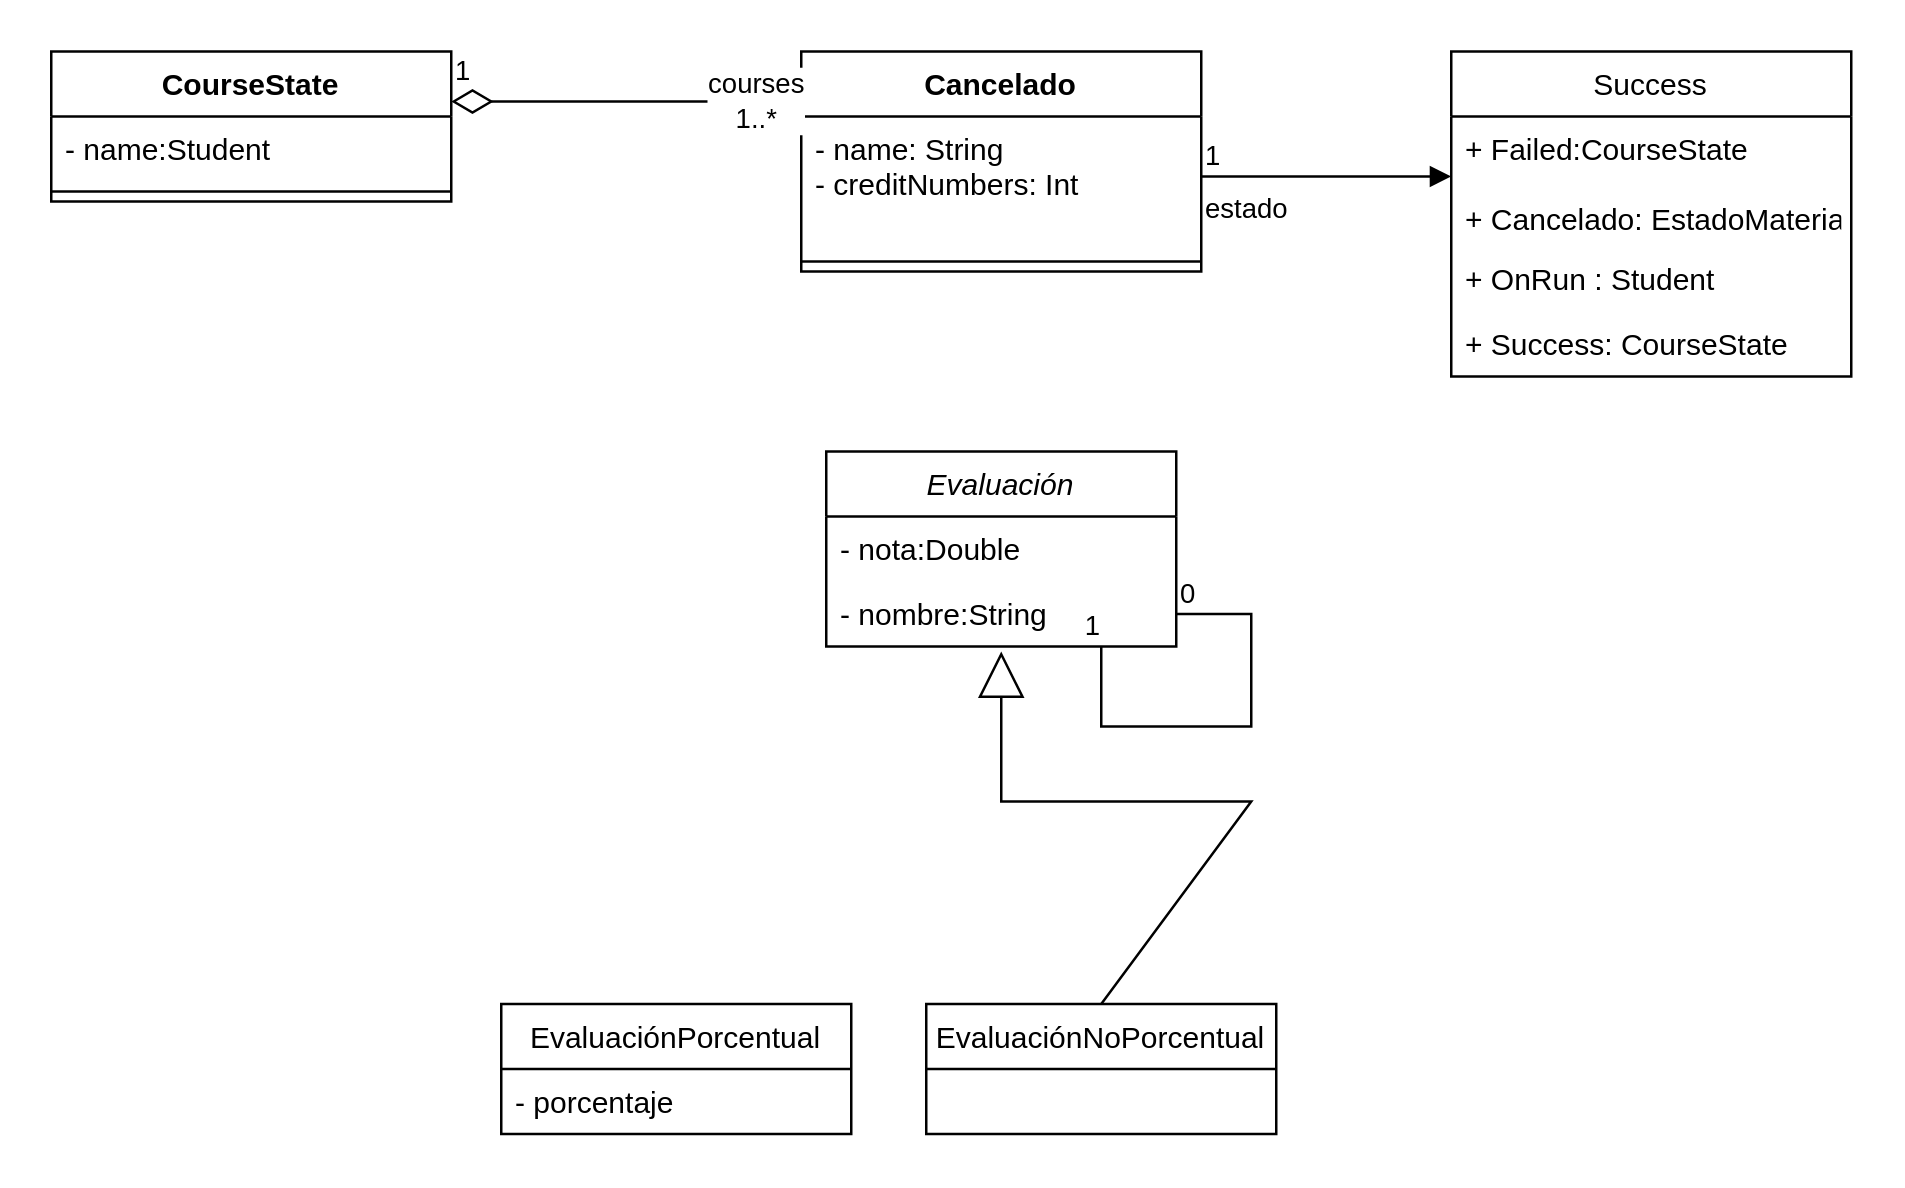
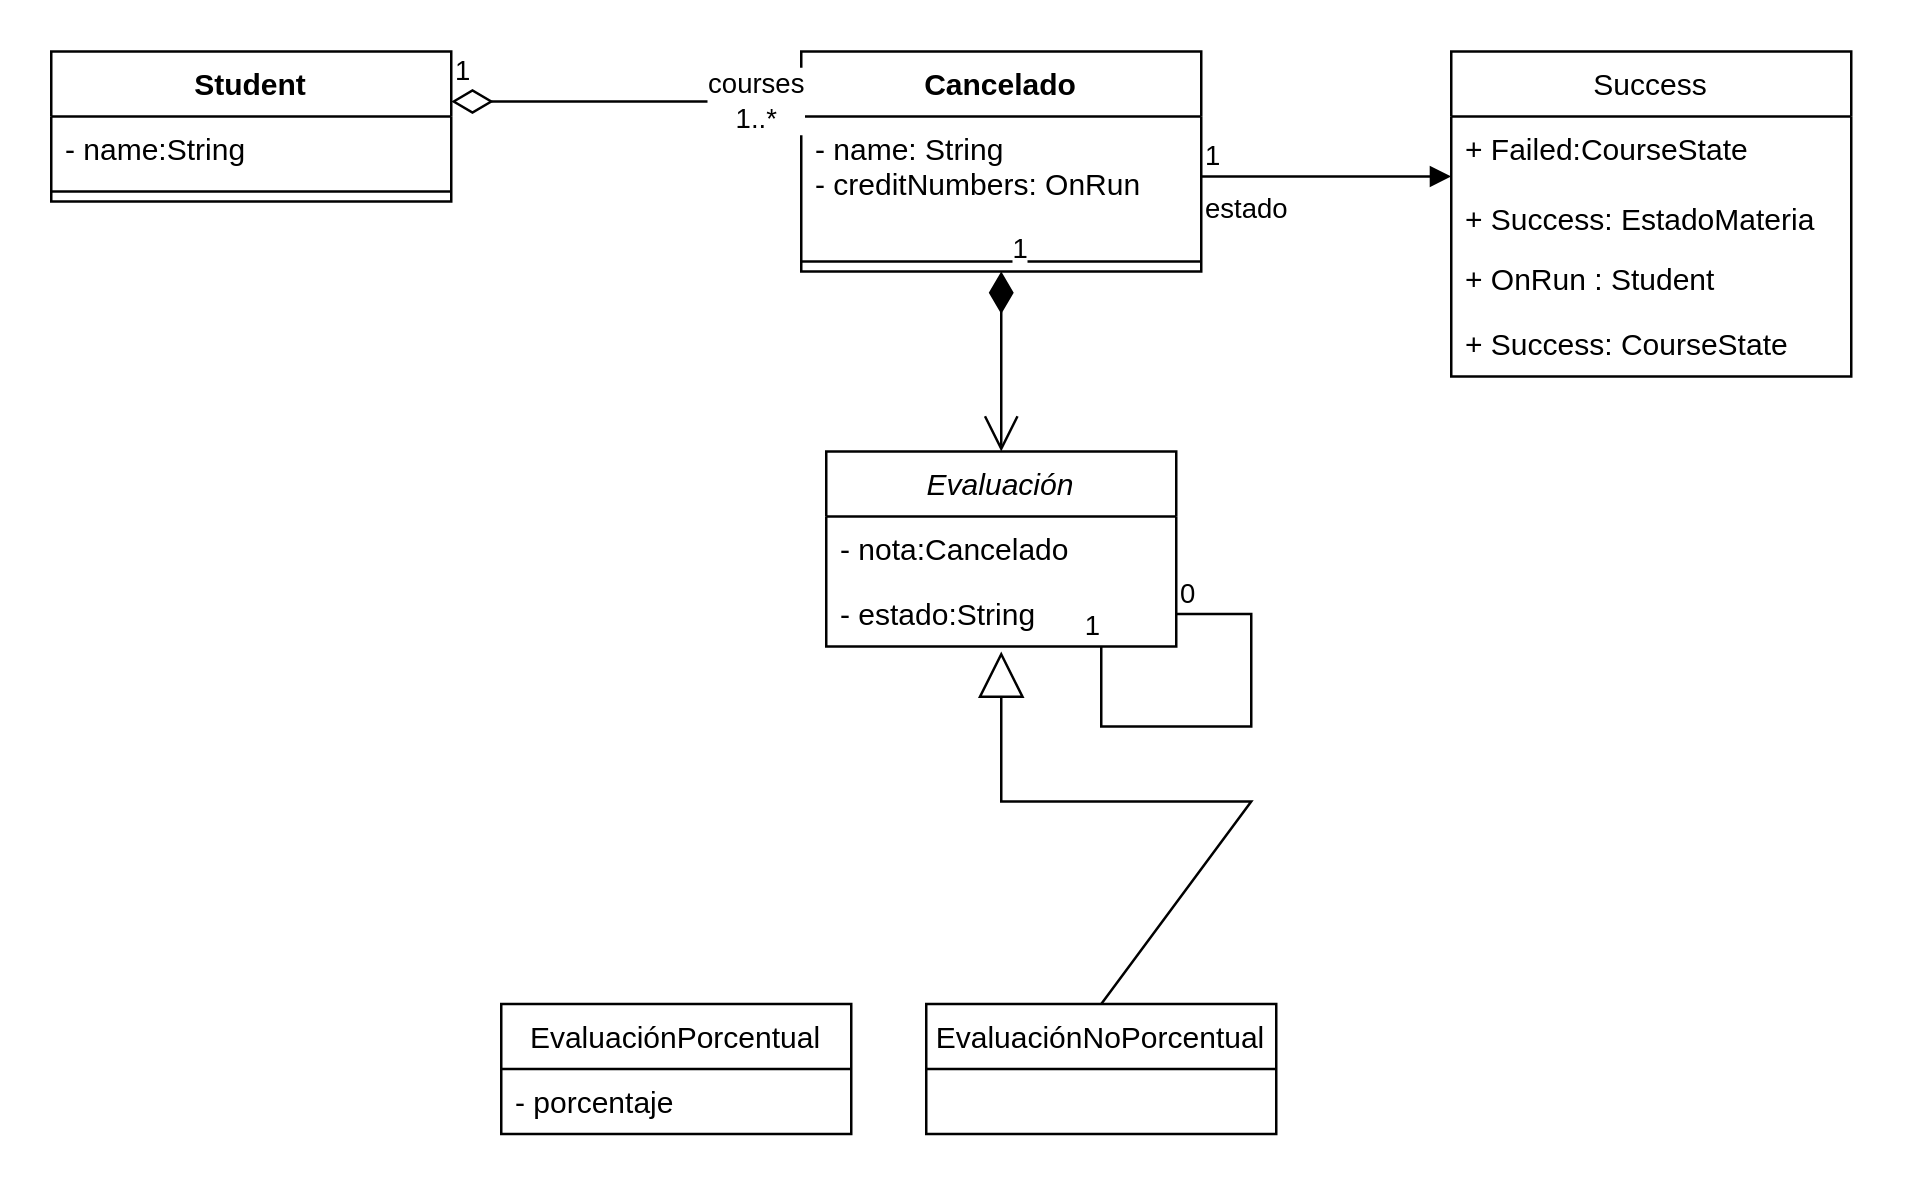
- <mxCell id="2" value="CourseState" style="swimlane;fontStyle=1;align=center;verticalAlign=top;childLayout=stackLayout;horizontal=1;startSize=26;horizontalStack=0;resizeParent=1;resizeParentMax=0;resizeLast=0;collapsible=1;marginBottom=0;" vertex="1" parent="1"><mxGeometry x="20" y="20" width="160" height="60" as="geometry" /></mxCell>
+ <mxCell id="2" value="Student" style="swimlane;fontStyle=1;align=center;verticalAlign=top;childLayout=stackLayout;horizontal=1;startSize=26;horizontalStack=0;resizeParent=1;resizeParentMax=0;resizeLast=0;collapsible=1;marginBottom=0;" vertex="1" parent="1"><mxGeometry x="20" y="20" width="160" height="60" as="geometry" /></mxCell>
- <mxCell id="3" value="- name:Student" style="text;strokeColor=none;fillColor=none;align=left;verticalAlign=top;spacingLeft=4;spacingRight=4;overflow=hidden;rotatable=0;points=[[0,0.5],[1,0.5]];portConstraint=eastwest;" vertex="1" parent="2"><mxGeometry y="26" width="160" height="26" as="geometry" /></mxCell>
+ <mxCell id="3" value="- name:String" style="text;strokeColor=none;fillColor=none;align=left;verticalAlign=top;spacingLeft=4;spacingRight=4;overflow=hidden;rotatable=0;points=[[0,0.5],[1,0.5]];portConstraint=eastwest;" vertex="1" parent="2"><mxGeometry y="26" width="160" height="26" as="geometry" /></mxCell>
- <mxCell id="6" value="- name: String&#10;- creditNumbers: Int" style="text;strokeColor=none;fillColor=none;align=left;verticalAlign=top;spacingLeft=4;spacingRight=4;overflow=hidden;rotatable=0;points=[[0,0.5],[1,0.5]];portConstraint=eastwest;" vertex="1" parent="5"><mxGeometry y="26" width="160" height="54" as="geometry" /></mxCell>
+ <mxCell id="6" value="- name: String&#10;- creditNumbers: OnRun" style="text;strokeColor=none;fillColor=none;align=left;verticalAlign=top;spacingLeft=4;spacingRight=4;overflow=hidden;rotatable=0;points=[[0,0.5],[1,0.5]];portConstraint=eastwest;" vertex="1" parent="5"><mxGeometry y="26" width="160" height="54" as="geometry" /></mxCell>
- <mxCell id="22" value="+ Failed:CourseState&#10; &#10;+ Cancelado: EstadoMateria" style="text;strokeColor=none;fillColor=none;align=left;verticalAlign=top;spacingLeft=4;spacingRight=4;overflow=hidden;rotatable=0;points=[[0,0.5],[1,0.5]];portConstraint=eastwest;" vertex="1" parent="21"><mxGeometry y="26" width="160" height="52" as="geometry" /></mxCell>
+ <mxCell id="22" value="+ Failed:CourseState&#10; &#10;+ Success: EstadoMateria" style="text;strokeColor=none;fillColor=none;align=left;verticalAlign=top;spacingLeft=4;spacingRight=4;overflow=hidden;rotatable=0;points=[[0,0.5],[1,0.5]];portConstraint=eastwest;" vertex="1" parent="21"><mxGeometry y="26" width="160" height="52" as="geometry" /></mxCell>
+ <mxCell id="20" value="1" style="endArrow=open;html=1;endSize=12;startArrow=diamondThin;startSize=14;startFill=1;edgeStyle=orthogonalEdgeStyle;align=left;verticalAlign=bottom;rounded=0;exitX=0.5;exitY=1;exitDx=0;exitDy=0;entryX=0.5;entryY=0;entryDx=0;entryDy=0;" edge="1" parent="1" source="5" target="10"><mxGeometry x="-1" y="3" relative="1" as="geometry"><mxPoint x="490" y="350" as="sourcePoint" /><mxPoint x="650" y="350" as="targetPoint" /></mxGeometry></mxCell>
- <mxCell id="11" value="- nota:Double" style="text;strokeColor=none;fillColor=none;align=left;verticalAlign=top;spacingLeft=4;spacingRight=4;overflow=hidden;rotatable=0;points=[[0,0.5],[1,0.5]];portConstraint=eastwest;" vertex="1" parent="10"><mxGeometry y="26" width="140" height="26" as="geometry" /></mxCell>
+ <mxCell id="11" value="- nota:Cancelado" style="text;strokeColor=none;fillColor=none;align=left;verticalAlign=top;spacingLeft=4;spacingRight=4;overflow=hidden;rotatable=0;points=[[0,0.5],[1,0.5]];portConstraint=eastwest;" vertex="1" parent="10"><mxGeometry y="26" width="140" height="26" as="geometry" /></mxCell>
- <mxCell id="12" value="- nombre:String" style="text;strokeColor=none;fillColor=none;align=left;verticalAlign=top;spacingLeft=4;spacingRight=4;overflow=hidden;rotatable=0;points=[[0,0.5],[1,0.5]];portConstraint=eastwest;" vertex="1" parent="10"><mxGeometry y="52" width="140" height="26" as="geometry" /></mxCell>
+ <mxCell id="12" value="- estado:String" style="text;strokeColor=none;fillColor=none;align=left;verticalAlign=top;spacingLeft=4;spacingRight=4;overflow=hidden;rotatable=0;points=[[0,0.5],[1,0.5]];portConstraint=eastwest;" vertex="1" parent="10"><mxGeometry y="52" width="140" height="26" as="geometry" /></mxCell>
